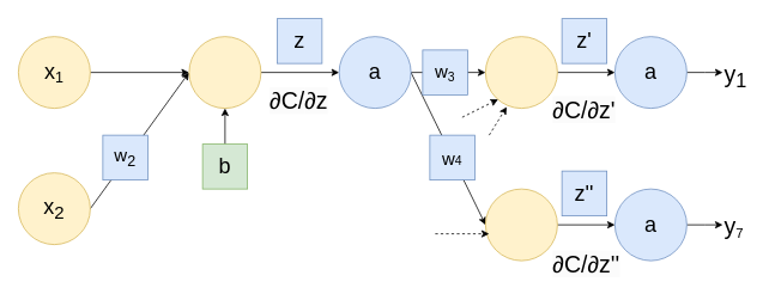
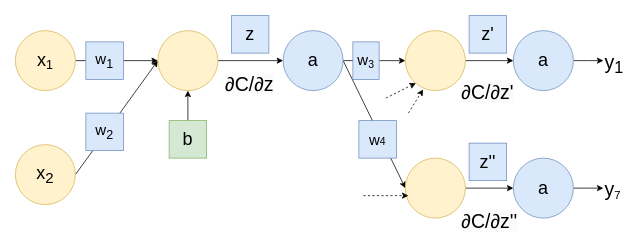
+ <mxCell id="8" value="&lt;font style=&quot;&quot;&gt;&lt;sub style=&quot;&quot;&gt;&lt;span style=&quot;font-size: 20px;&quot;&gt;w&lt;sub&gt;1&lt;/sub&gt;&lt;/span&gt;&lt;/sub&gt;&lt;/font&gt;" style="whiteSpace=wrap;html=1;aspect=fixed;fillColor=#dae8fc;strokeColor=#6c8ebf;" parent="1" vertex="1"><mxGeometry x="114" y="55" width="50" height="50" as="geometry" /></mxCell>
- <mxCell id="18" value="&lt;font style=&quot;&quot;&gt;&lt;sub style=&quot;&quot;&gt;&lt;span style=&quot;font-size: 20px;&quot;&gt;w&lt;/span&gt;&lt;span style=&quot;font-size: 16.667px;&quot;&gt;&lt;sub&gt;3&lt;/sub&gt;&lt;/span&gt;&lt;/sub&gt;&lt;/font&gt;" style="whiteSpace=wrap;html=1;aspect=fixed;fillColor=#dae8fc;strokeColor=#6c8ebf;" parent="1" vertex="1"><mxGeometry x="470" y="55" width="50" height="50" as="geometry" /></mxCell>
+ <mxCell id="18" value="&lt;font style=&quot;&quot;&gt;&lt;sub style=&quot;&quot;&gt;&lt;span style=&quot;font-size: 20px;&quot;&gt;w&lt;/span&gt;&lt;span style=&quot;font-size: 16.667px;&quot;&gt;&lt;sub&gt;3&lt;/sub&gt;&lt;/span&gt;&lt;/sub&gt;&lt;/font&gt;" style="whiteSpace=wrap;html=1;aspect=fixed;fillColor=#dae8fc;strokeColor=#6c8ebf;" parent="1" vertex="1"><mxGeometry x="470" y="55" width="35" height="50" as="geometry" /></mxCell>
- <mxCell id="23" value="&lt;font style=&quot;&quot;&gt;&lt;sub style=&quot;&quot;&gt;&lt;span style=&quot;font-size: 20px;&quot;&gt;w&lt;/span&gt;&lt;span style=&quot;font-size: 13.889px;&quot;&gt;4&lt;/span&gt;&lt;/sub&gt;&lt;/font&gt;" style="whiteSpace=wrap;html=1;aspect=fixed;fillColor=#dae8fc;strokeColor=#6c8ebf;" parent="1" vertex="1"><mxGeometry x="478" y="150" width="50" height="50" as="geometry" /></mxCell>
+ <mxCell id="23" value="&lt;font style=&quot;&quot;&gt;&lt;sub style=&quot;&quot;&gt;&lt;span style=&quot;font-size: 20px;&quot;&gt;w&lt;/span&gt;&lt;span style=&quot;font-size: 13.889px;&quot;&gt;4&lt;/span&gt;&lt;/sub&gt;&lt;/font&gt;" style="whiteSpace=wrap;html=1;aspect=fixed;fillColor=#dae8fc;strokeColor=#6c8ebf;" parent="1" vertex="1"><mxGeometry x="478" y="160" width="50" height="50" as="geometry" /></mxCell>
